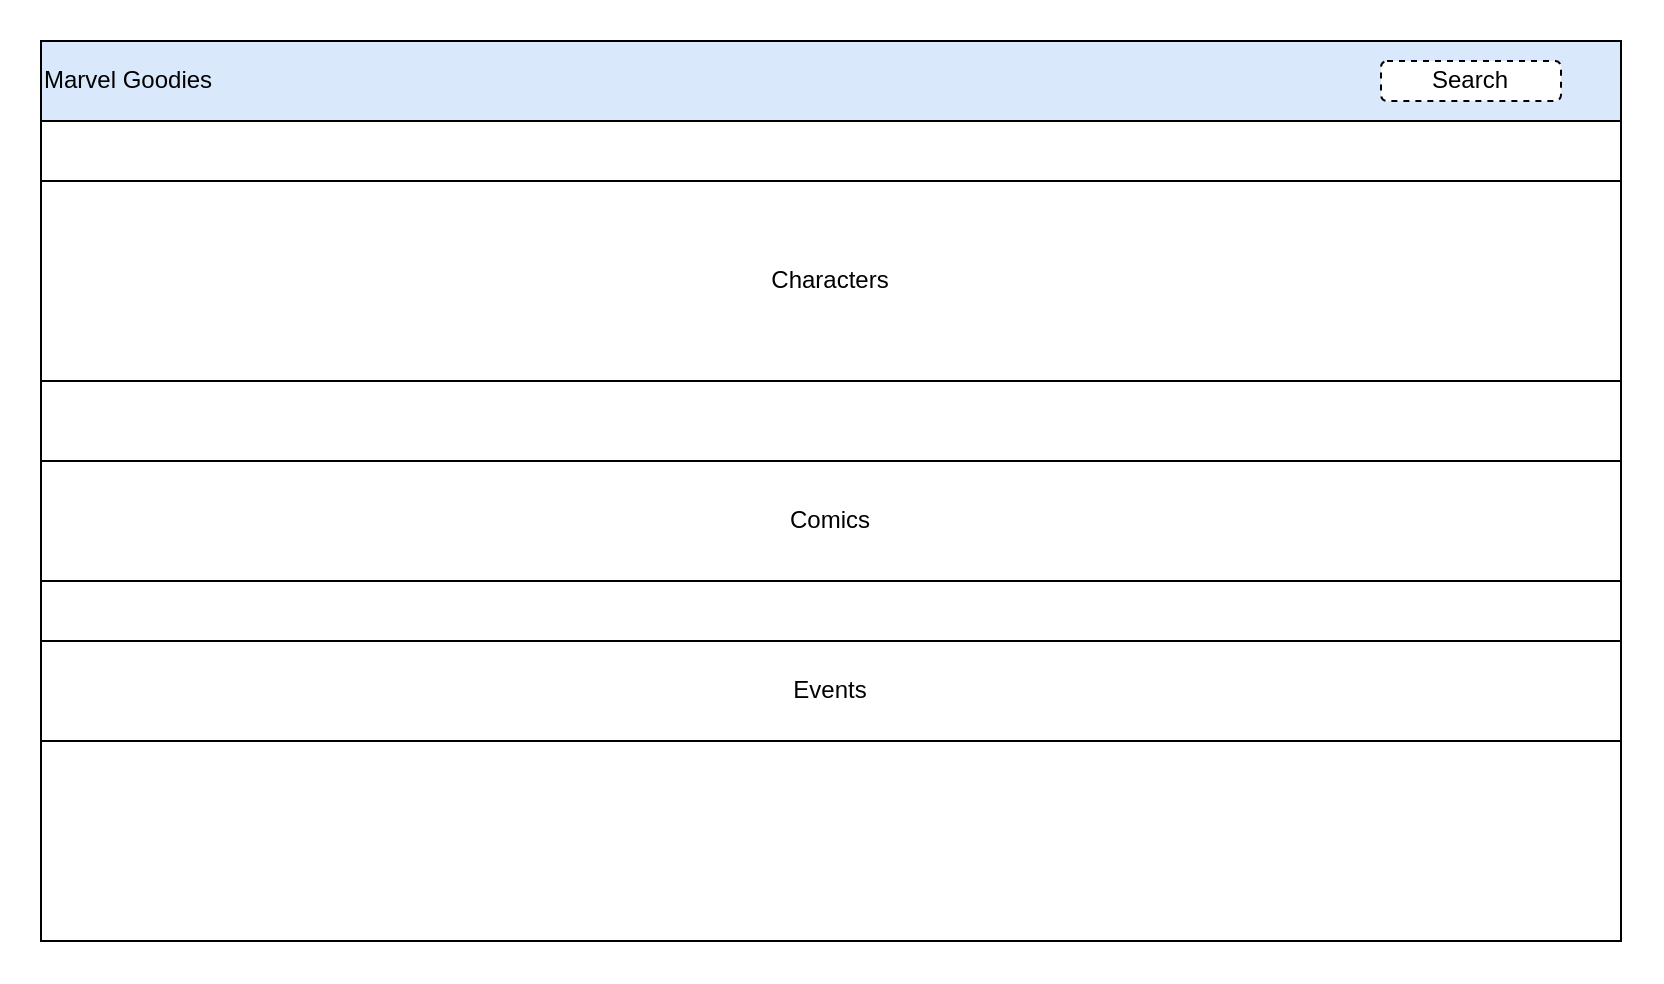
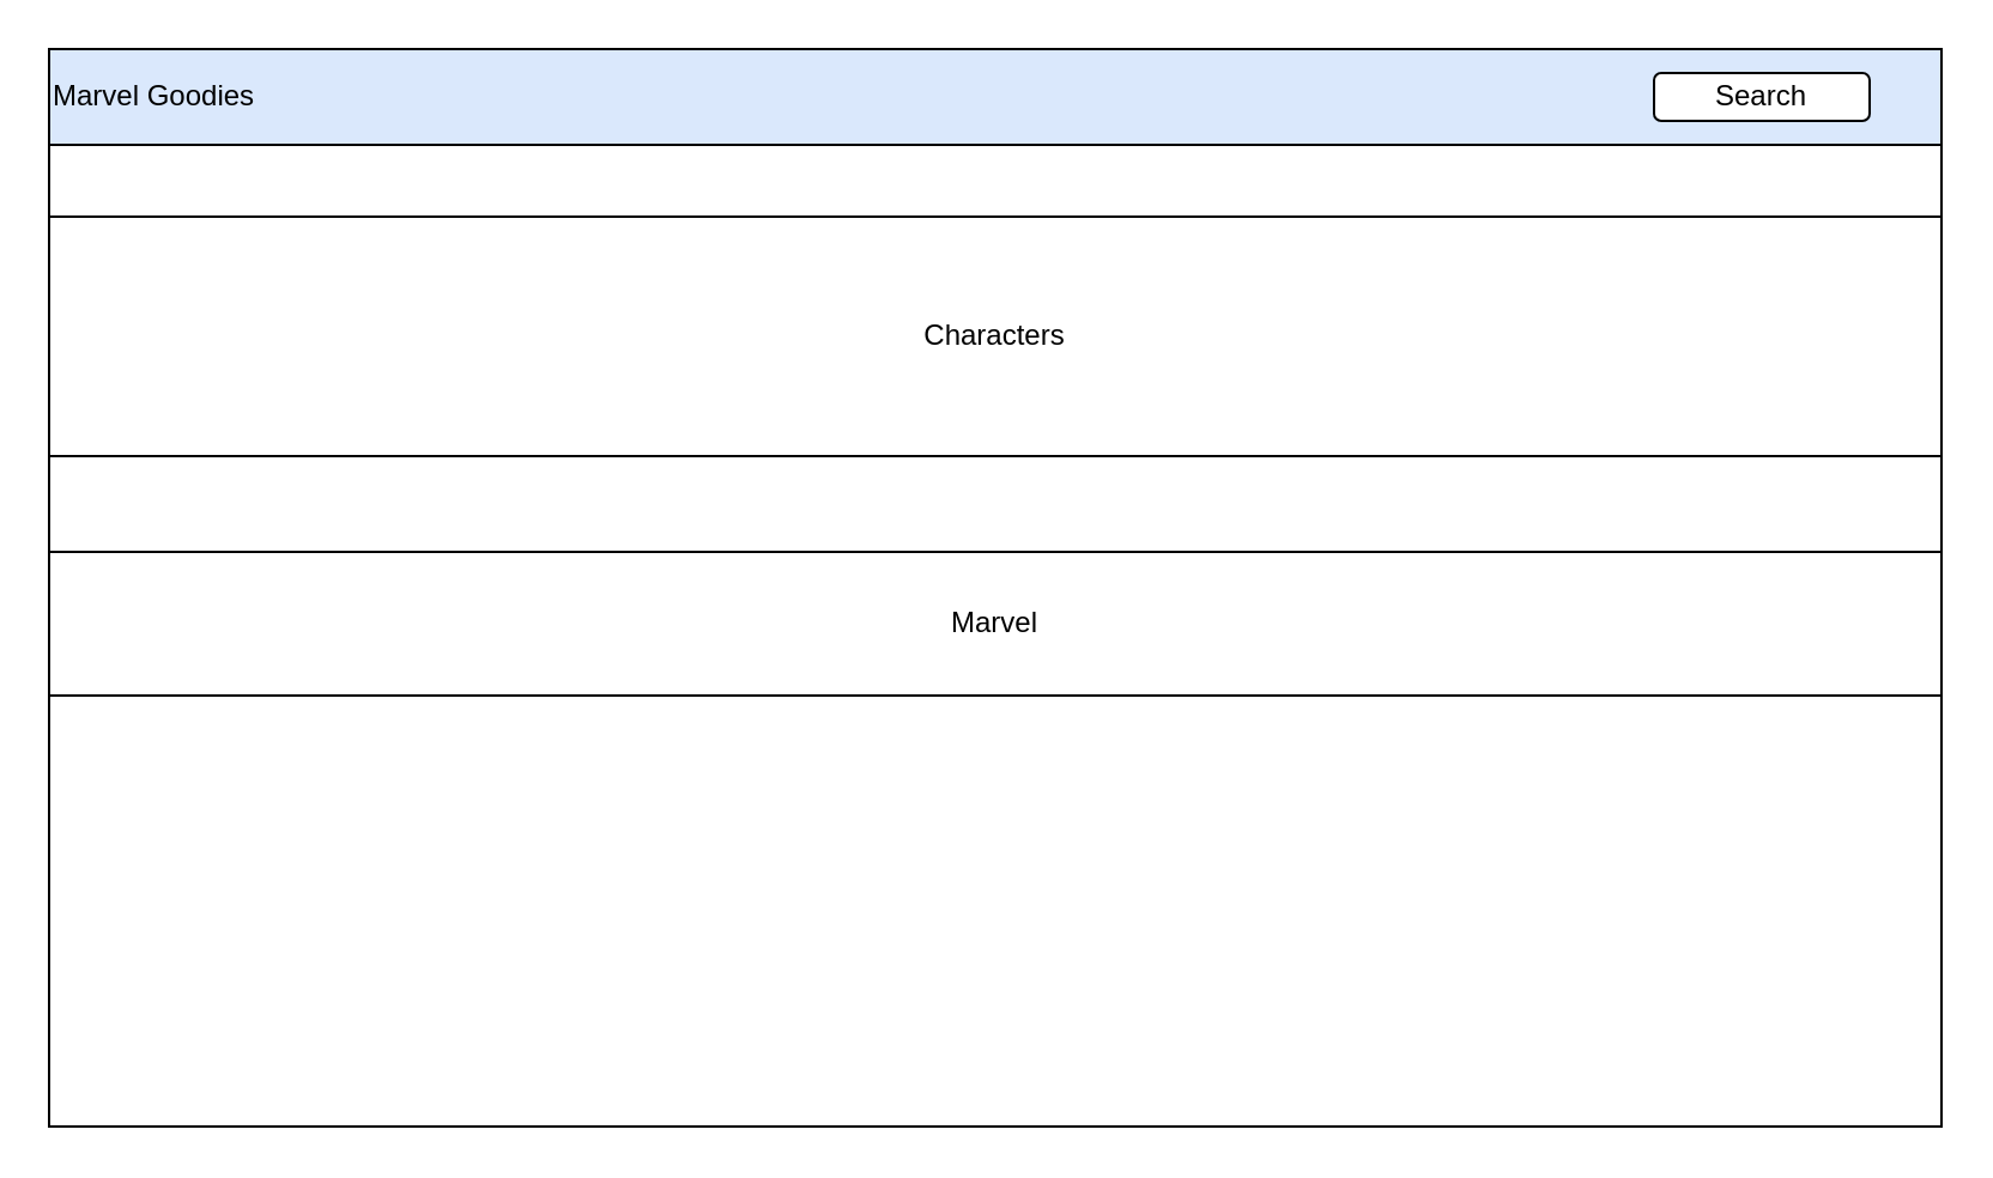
- <mxCell id="5" value="Search" style="rounded=1;whiteSpace=wrap;html=1;dashed=1;" parent="1" vertex="1"><mxGeometry x="690" y="30" width="90" height="20" as="geometry" /></mxCell>
+ <mxCell id="5" value="Search" style="rounded=1;whiteSpace=wrap;html=1;" parent="1" vertex="1"><mxGeometry x="690" y="30" width="90" height="20" as="geometry" /></mxCell>
- <mxCell id="6" value="Comics" style="rounded=0;whiteSpace=wrap;html=1;" parent="1" vertex="1"><mxGeometry x="20" y="230" width="790" height="60" as="geometry" /></mxCell>
+ <mxCell id="6" value="Marvel" style="rounded=0;whiteSpace=wrap;html=1;" parent="1" vertex="1"><mxGeometry x="20" y="230" width="790" height="60" as="geometry" /></mxCell>
- <mxCell id="7" value="Events" style="rounded=0;whiteSpace=wrap;html=1;" parent="1" vertex="1"><mxGeometry x="20" y="320" width="790" height="50" as="geometry" /></mxCell>
